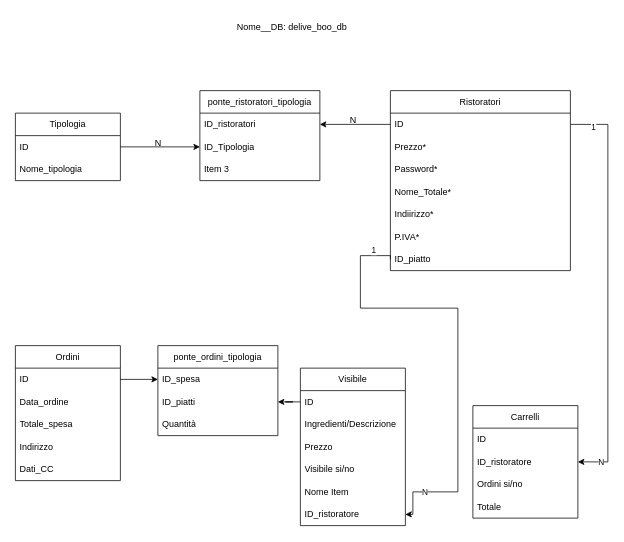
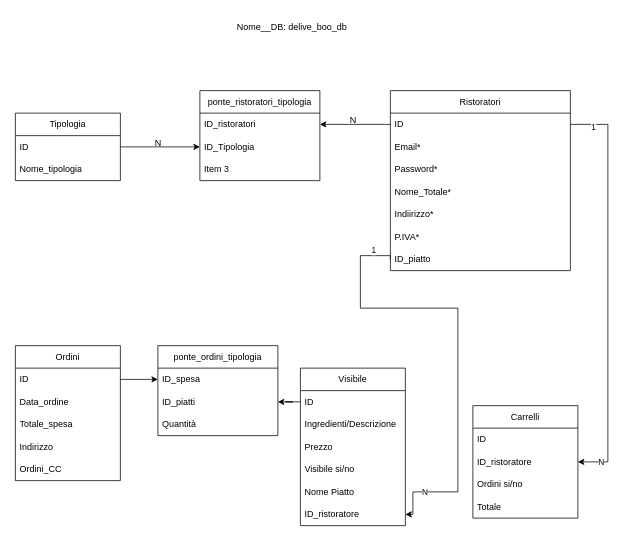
- <mxCell id="5" value="Prezzo*" style="text;strokeColor=none;fillColor=none;align=left;verticalAlign=middle;spacingLeft=4;spacingRight=4;overflow=hidden;points=[[0,0.5],[1,0.5]];portConstraint=eastwest;rotatable=0;whiteSpace=wrap;html=1;" parent="3" vertex="1"><mxGeometry y="60" width="240" height="30" as="geometry" /></mxCell>
+ <mxCell id="5" value="Email*" style="text;strokeColor=none;fillColor=none;align=left;verticalAlign=middle;spacingLeft=4;spacingRight=4;overflow=hidden;points=[[0,0.5],[1,0.5]];portConstraint=eastwest;rotatable=0;whiteSpace=wrap;html=1;" parent="3" vertex="1"><mxGeometry y="60" width="240" height="30" as="geometry" /></mxCell>
- <mxCell id="26" value="Dati_CC" style="text;strokeColor=none;fillColor=none;align=left;verticalAlign=middle;spacingLeft=4;spacingRight=4;overflow=hidden;points=[[0,0.5],[1,0.5]];portConstraint=eastwest;rotatable=0;whiteSpace=wrap;html=1;" parent="21" vertex="1"><mxGeometry y="150" width="140" height="30" as="geometry" /></mxCell>
+ <mxCell id="26" value="Ordini_CC" style="text;strokeColor=none;fillColor=none;align=left;verticalAlign=middle;spacingLeft=4;spacingRight=4;overflow=hidden;points=[[0,0.5],[1,0.5]];portConstraint=eastwest;rotatable=0;whiteSpace=wrap;html=1;" parent="21" vertex="1"><mxGeometry y="150" width="140" height="30" as="geometry" /></mxCell>
- <mxCell id="16" value="Nome Item" style="text;strokeColor=none;fillColor=none;align=left;verticalAlign=middle;spacingLeft=4;spacingRight=4;overflow=hidden;points=[[0,0.5],[1,0.5]];portConstraint=eastwest;rotatable=0;whiteSpace=wrap;html=1;" parent="11" vertex="1"><mxGeometry y="150" width="140" height="30" as="geometry" /></mxCell>
+ <mxCell id="16" value="Nome Piatto" style="text;strokeColor=none;fillColor=none;align=left;verticalAlign=middle;spacingLeft=4;spacingRight=4;overflow=hidden;points=[[0,0.5],[1,0.5]];portConstraint=eastwest;rotatable=0;whiteSpace=wrap;html=1;" parent="11" vertex="1"><mxGeometry y="150" width="140" height="30" as="geometry" /></mxCell>
